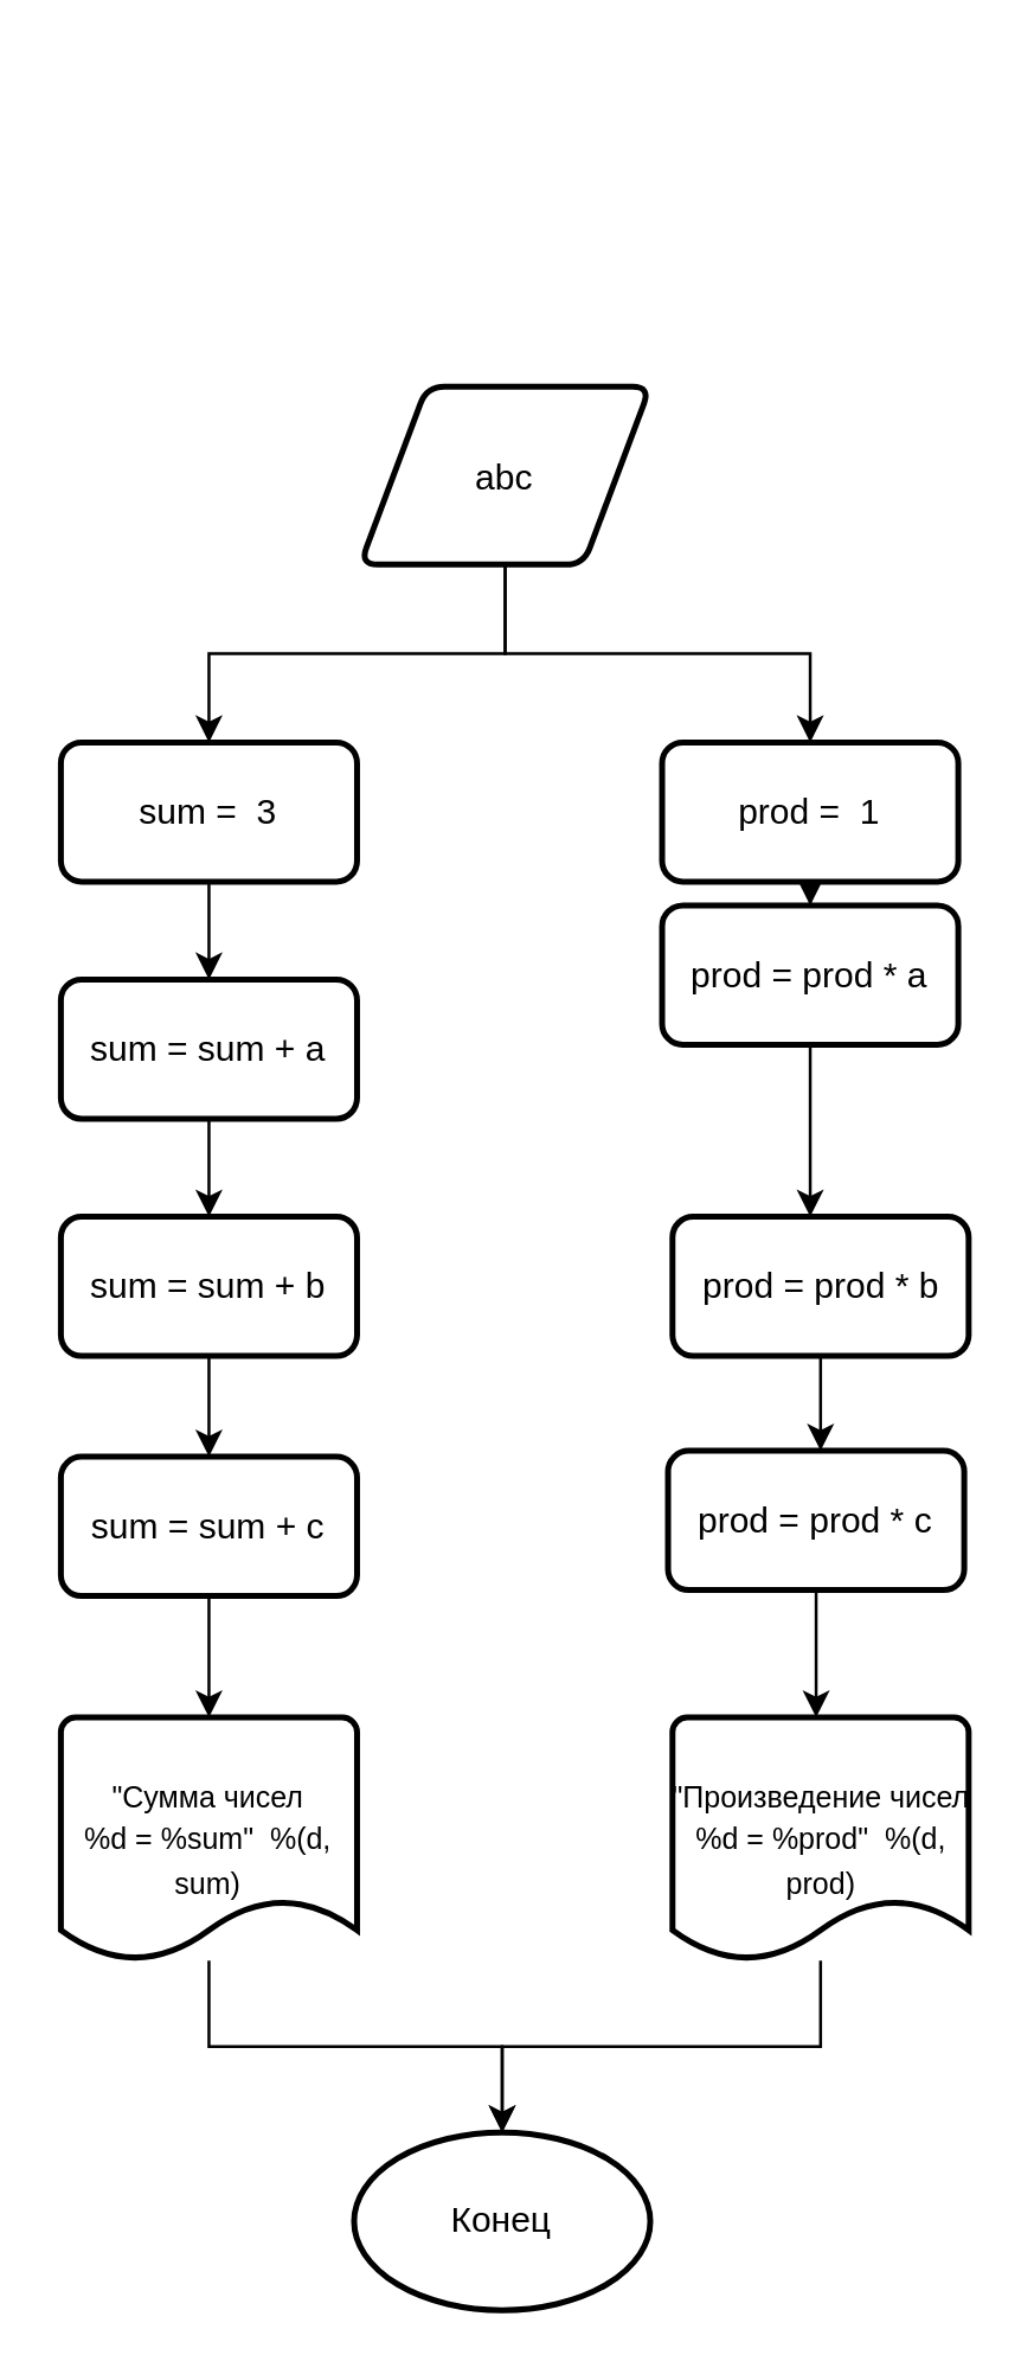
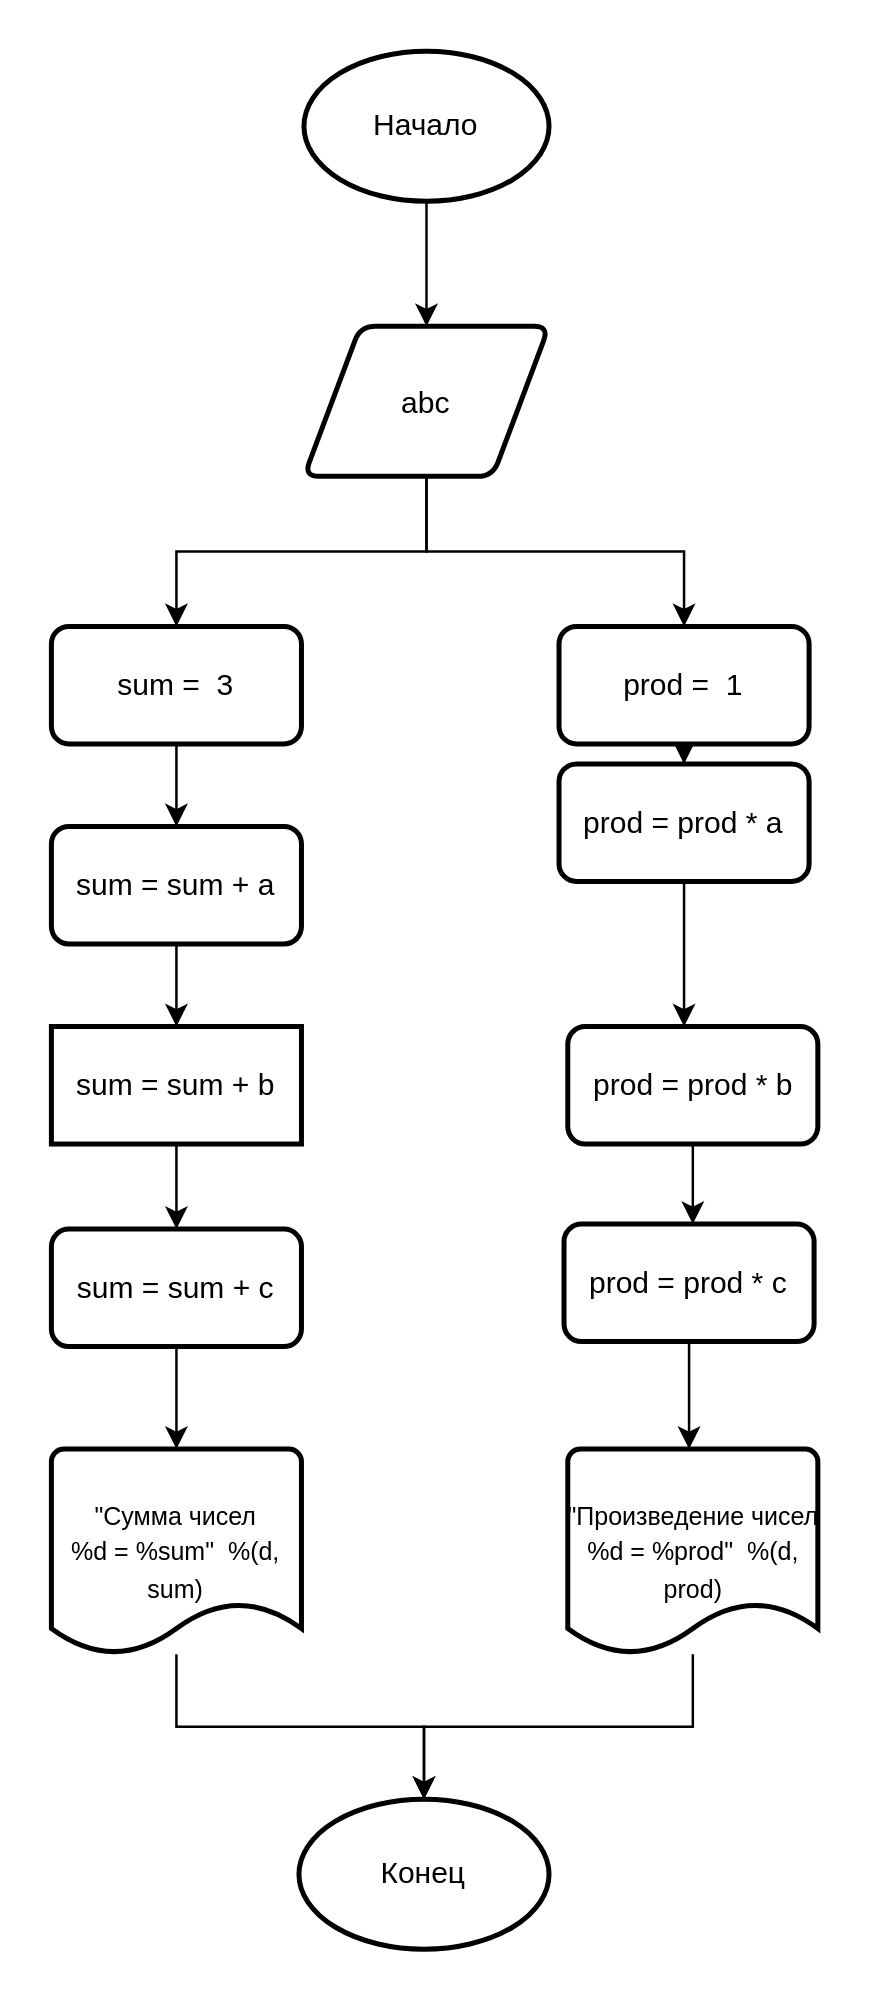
+ <mxCell id="3" value="Начало" style="strokeWidth=2;html=1;shape=mxgraph.flowchart.start_1;whiteSpace=wrap;" vertex="1" parent="1"><mxGeometry x="121" y="20" width="98" height="60" as="geometry" /></mxCell>
+ <mxCell id="2" style="edgeStyle=orthogonalEdgeStyle;rounded=0;orthogonalLoop=1;jettySize=auto;html=1;entryX=0.5;entryY=0;entryDx=0;entryDy=0;" edge="1" parent="1" source="3" target="7"><mxGeometry relative="1" as="geometry" /></mxCell>
- <mxCell id="11" value="sum = sum + b&lt;br&gt;" style="rounded=1;whiteSpace=wrap;html=1;absoluteArcSize=1;arcSize=14;strokeWidth=2;" vertex="1" parent="1"><mxGeometry x="20" y="410" width="100" height="47" as="geometry" /></mxCell>
+ <mxCell id="11" value="sum = sum + b&lt;br&gt;" style="whiteSpace=wrap;html=1;absoluteArcSize=1;arcSize=14;strokeWidth=2;rounded=0;" vertex="1" parent="1"><mxGeometry x="20" y="410" width="100" height="47" as="geometry" /></mxCell>
